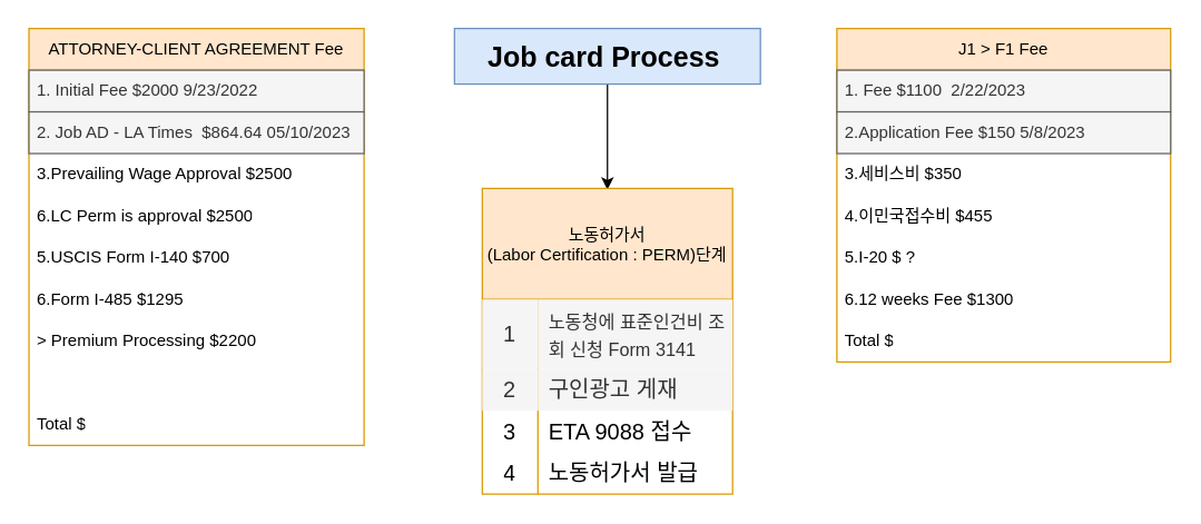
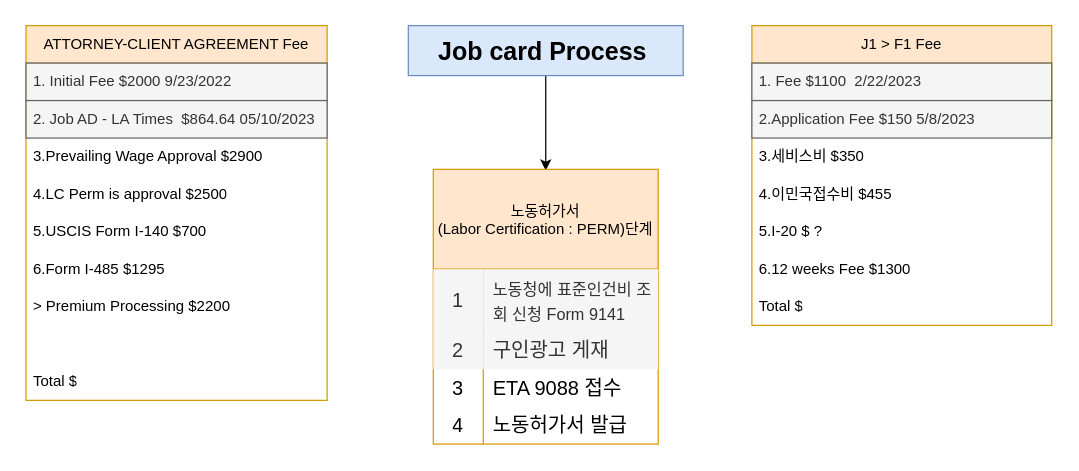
- <mxCell id="7" value="3.Prevailing Wage Approval $2500" style="text;strokeColor=none;fillColor=none;align=left;verticalAlign=middle;spacingLeft=4;spacingRight=4;overflow=hidden;points=[[0,0.5],[1,0.5]];portConstraint=eastwest;rotatable=0;whiteSpace=wrap;html=1;" vertex="1" parent="4"><mxGeometry y="90" width="241" height="30" as="geometry" /></mxCell>
+ <mxCell id="7" value="3.Prevailing Wage Approval $2900" style="text;strokeColor=none;fillColor=none;align=left;verticalAlign=middle;spacingLeft=4;spacingRight=4;overflow=hidden;points=[[0,0.5],[1,0.5]];portConstraint=eastwest;rotatable=0;whiteSpace=wrap;html=1;" vertex="1" parent="4"><mxGeometry y="90" width="241" height="30" as="geometry" /></mxCell>
- <mxCell id="8" value="6.LC Perm is approval $2500" style="text;strokeColor=none;fillColor=none;align=left;verticalAlign=middle;spacingLeft=4;spacingRight=4;overflow=hidden;points=[[0,0.5],[1,0.5]];portConstraint=eastwest;rotatable=0;whiteSpace=wrap;html=1;" vertex="1" parent="4"><mxGeometry y="120" width="241" height="30" as="geometry" /></mxCell>
+ <mxCell id="8" value="4.LC Perm is approval $2500" style="text;strokeColor=none;fillColor=none;align=left;verticalAlign=middle;spacingLeft=4;spacingRight=4;overflow=hidden;points=[[0,0.5],[1,0.5]];portConstraint=eastwest;rotatable=0;whiteSpace=wrap;html=1;" vertex="1" parent="4"><mxGeometry y="120" width="241" height="30" as="geometry" /></mxCell>
- <mxCell id="25" value="&lt;font style=&quot;font-size: 13px;&quot;&gt;노동청에 표준인건비 조회 신청 Form 3141&lt;/font&gt;" style="shape=partialRectangle;html=1;whiteSpace=wrap;connectable=0;fillColor=#f5f5f5;top=0;left=0;bottom=0;right=0;align=left;spacingLeft=6;overflow=hidden;strokeColor=#666666;fontSize=16;fontColor=#333333;" vertex="1" parent="23"><mxGeometry x="40" width="140" height="50" as="geometry"><mxRectangle width="140" height="50" as="alternateBounds" /></mxGeometry></mxCell>
+ <mxCell id="25" value="&lt;font style=&quot;font-size: 13px;&quot;&gt;노동청에 표준인건비 조회 신청 Form 9141&lt;/font&gt;" style="shape=partialRectangle;html=1;whiteSpace=wrap;connectable=0;fillColor=#f5f5f5;top=0;left=0;bottom=0;right=0;align=left;spacingLeft=6;overflow=hidden;strokeColor=#666666;fontSize=16;fontColor=#333333;" vertex="1" parent="23"><mxGeometry x="40" width="140" height="50" as="geometry"><mxRectangle width="140" height="50" as="alternateBounds" /></mxGeometry></mxCell>
